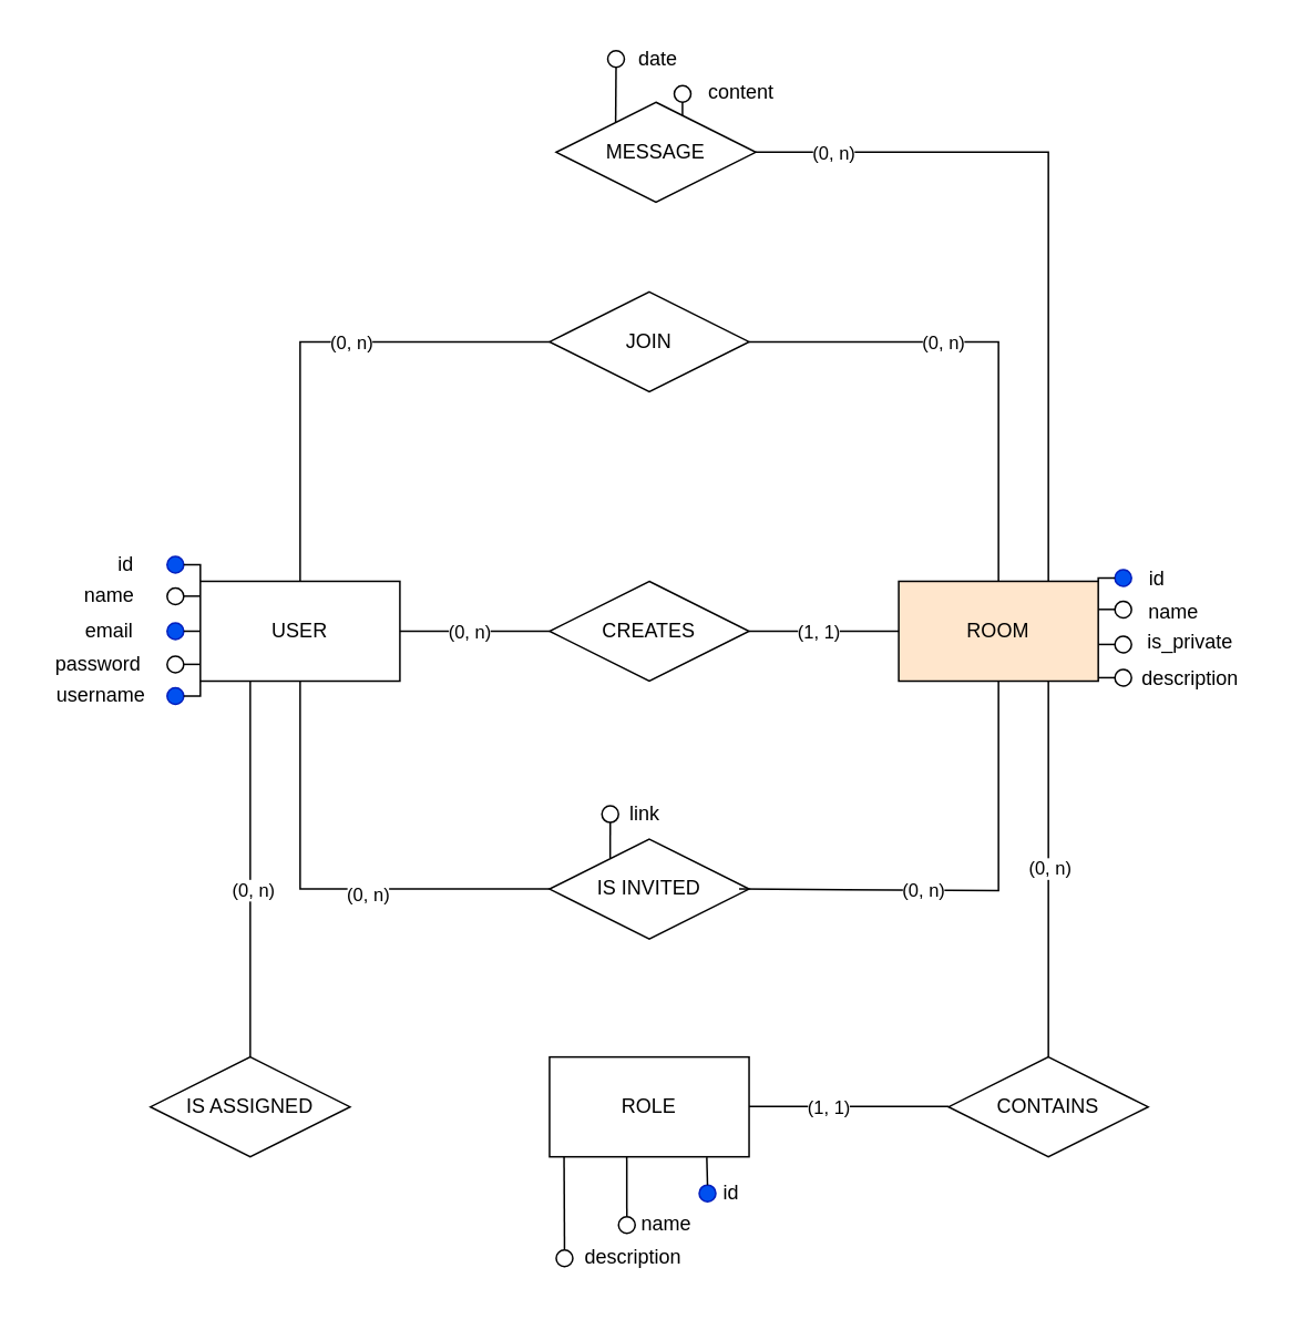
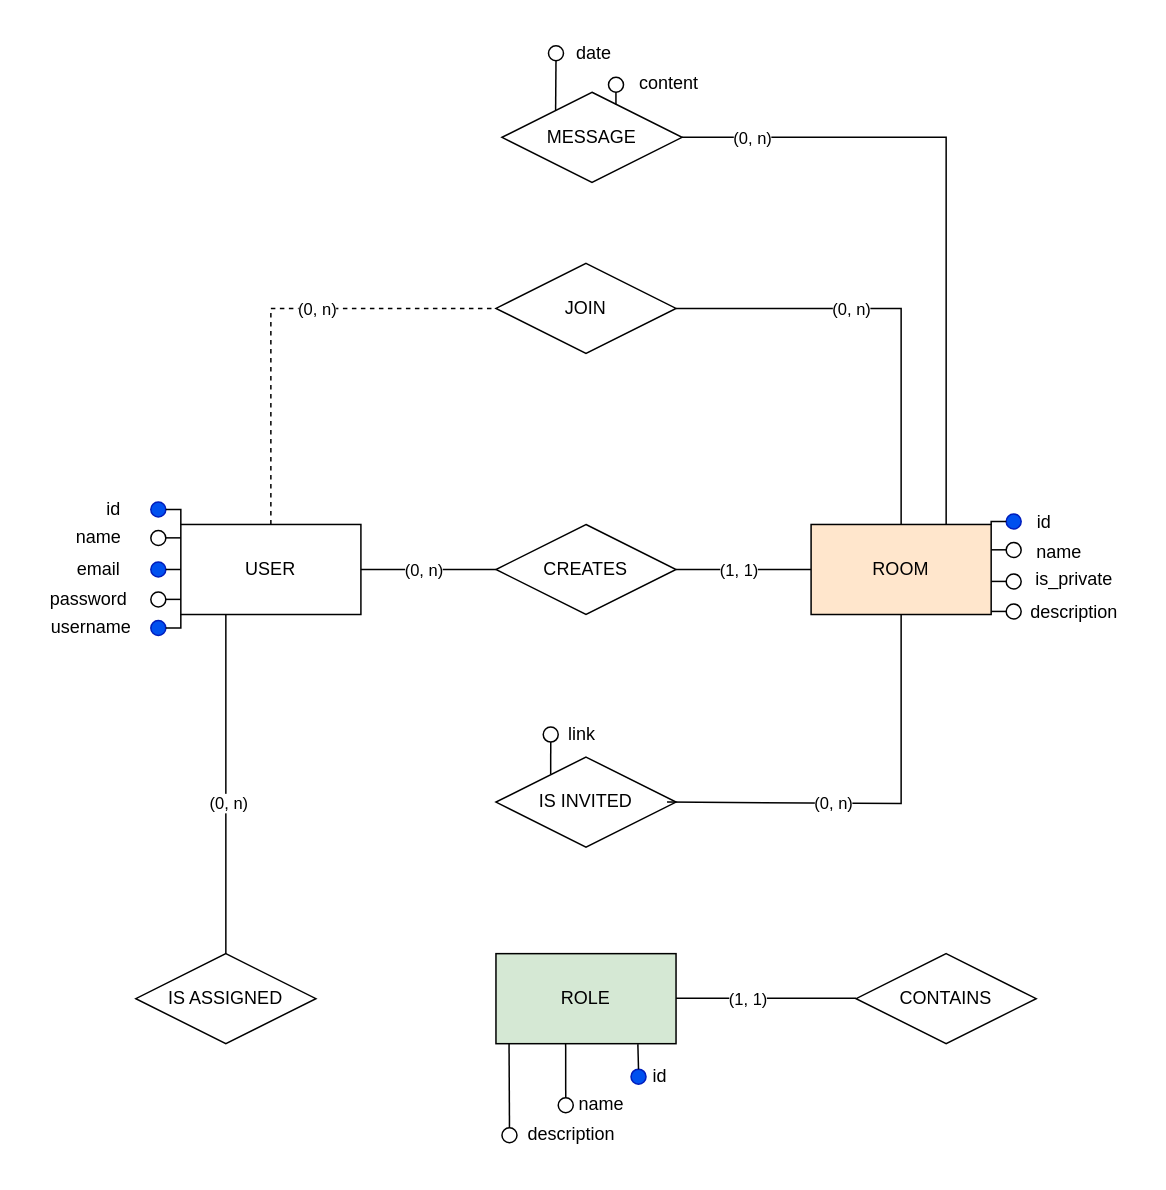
- <mxCell id="28" value="" style="endArrow=none;html=1;rounded=0;entryX=0;entryY=0.5;entryDx=0;entryDy=0;exitX=0.5;exitY=0;exitDx=0;exitDy=0;" parent="1" source="2" target="27" edge="1"><mxGeometry width="50" height="50" relative="1" as="geometry"><mxPoint x="240" y="205" as="sourcePoint" /><mxPoint x="290" y="155" as="targetPoint" /><Array as="points"><mxPoint x="180" y="205" /></Array></mxGeometry></mxCell>
+ <mxCell id="28" value="" style="endArrow=none;html=1;rounded=0;entryX=0;entryY=0.5;entryDx=0;entryDy=0;exitX=0.5;exitY=0;exitDx=0;exitDy=0;dashed=1;" parent="1" source="2" target="27" edge="1"><mxGeometry width="50" height="50" relative="1" as="geometry"><mxPoint x="240" y="205" as="sourcePoint" /><mxPoint x="290" y="155" as="targetPoint" /><Array as="points"><mxPoint x="180" y="205" /></Array></mxGeometry></mxCell>
- <mxCell id="40" value="" style="endArrow=none;html=1;rounded=0;entryX=0;entryY=0.5;entryDx=0;entryDy=0;exitX=0.5;exitY=1;exitDx=0;exitDy=0;" parent="1" source="2" target="39" edge="1"><mxGeometry width="50" height="50" relative="1" as="geometry"><mxPoint x="140" y="792" as="sourcePoint" /><mxPoint x="284" y="484" as="targetPoint" /><Array as="points"><mxPoint x="180" y="534" /></Array></mxGeometry></mxCell>
- <mxCell id="41" value="(0, n)" style="edgeLabel;html=1;align=center;verticalAlign=middle;resizable=0;points=[];" parent="40" vertex="1" connectable="0"><mxGeometry x="-0.268" y="-1" relative="1" as="geometry"><mxPoint x="41" y="27" as="offset" /></mxGeometry></mxCell>
- <mxCell id="49" value="" style="endArrow=none;html=1;rounded=0;exitX=0.75;exitY=1;exitDx=0;exitDy=0;entryX=0.5;entryY=0;entryDx=0;entryDy=0;" parent="1" source="3" target="48" edge="1"><mxGeometry width="50" height="50" relative="1" as="geometry"><mxPoint x="390" y="485" as="sourcePoint" /><mxPoint x="440" y="435" as="targetPoint" /></mxGeometry></mxCell>
- <mxCell id="50" value="(0, n)" style="edgeLabel;html=1;align=center;verticalAlign=middle;resizable=0;points=[];" parent="49" vertex="1" connectable="0"><mxGeometry x="-0.006" relative="1" as="geometry"><mxPoint as="offset" /></mxGeometry></mxCell>
- <mxCell id="46" value="ROLE" style="rounded=0;whiteSpace=wrap;html=1;" parent="1" vertex="1"><mxGeometry x="330" y="635" width="120" height="60" as="geometry" /></mxCell>
+ <mxCell id="46" value="ROLE" style="rounded=0;whiteSpace=wrap;html=1;fillColor=#d5e8d4;" parent="1" vertex="1"><mxGeometry x="330" y="635" width="120" height="60" as="geometry" /></mxCell>
